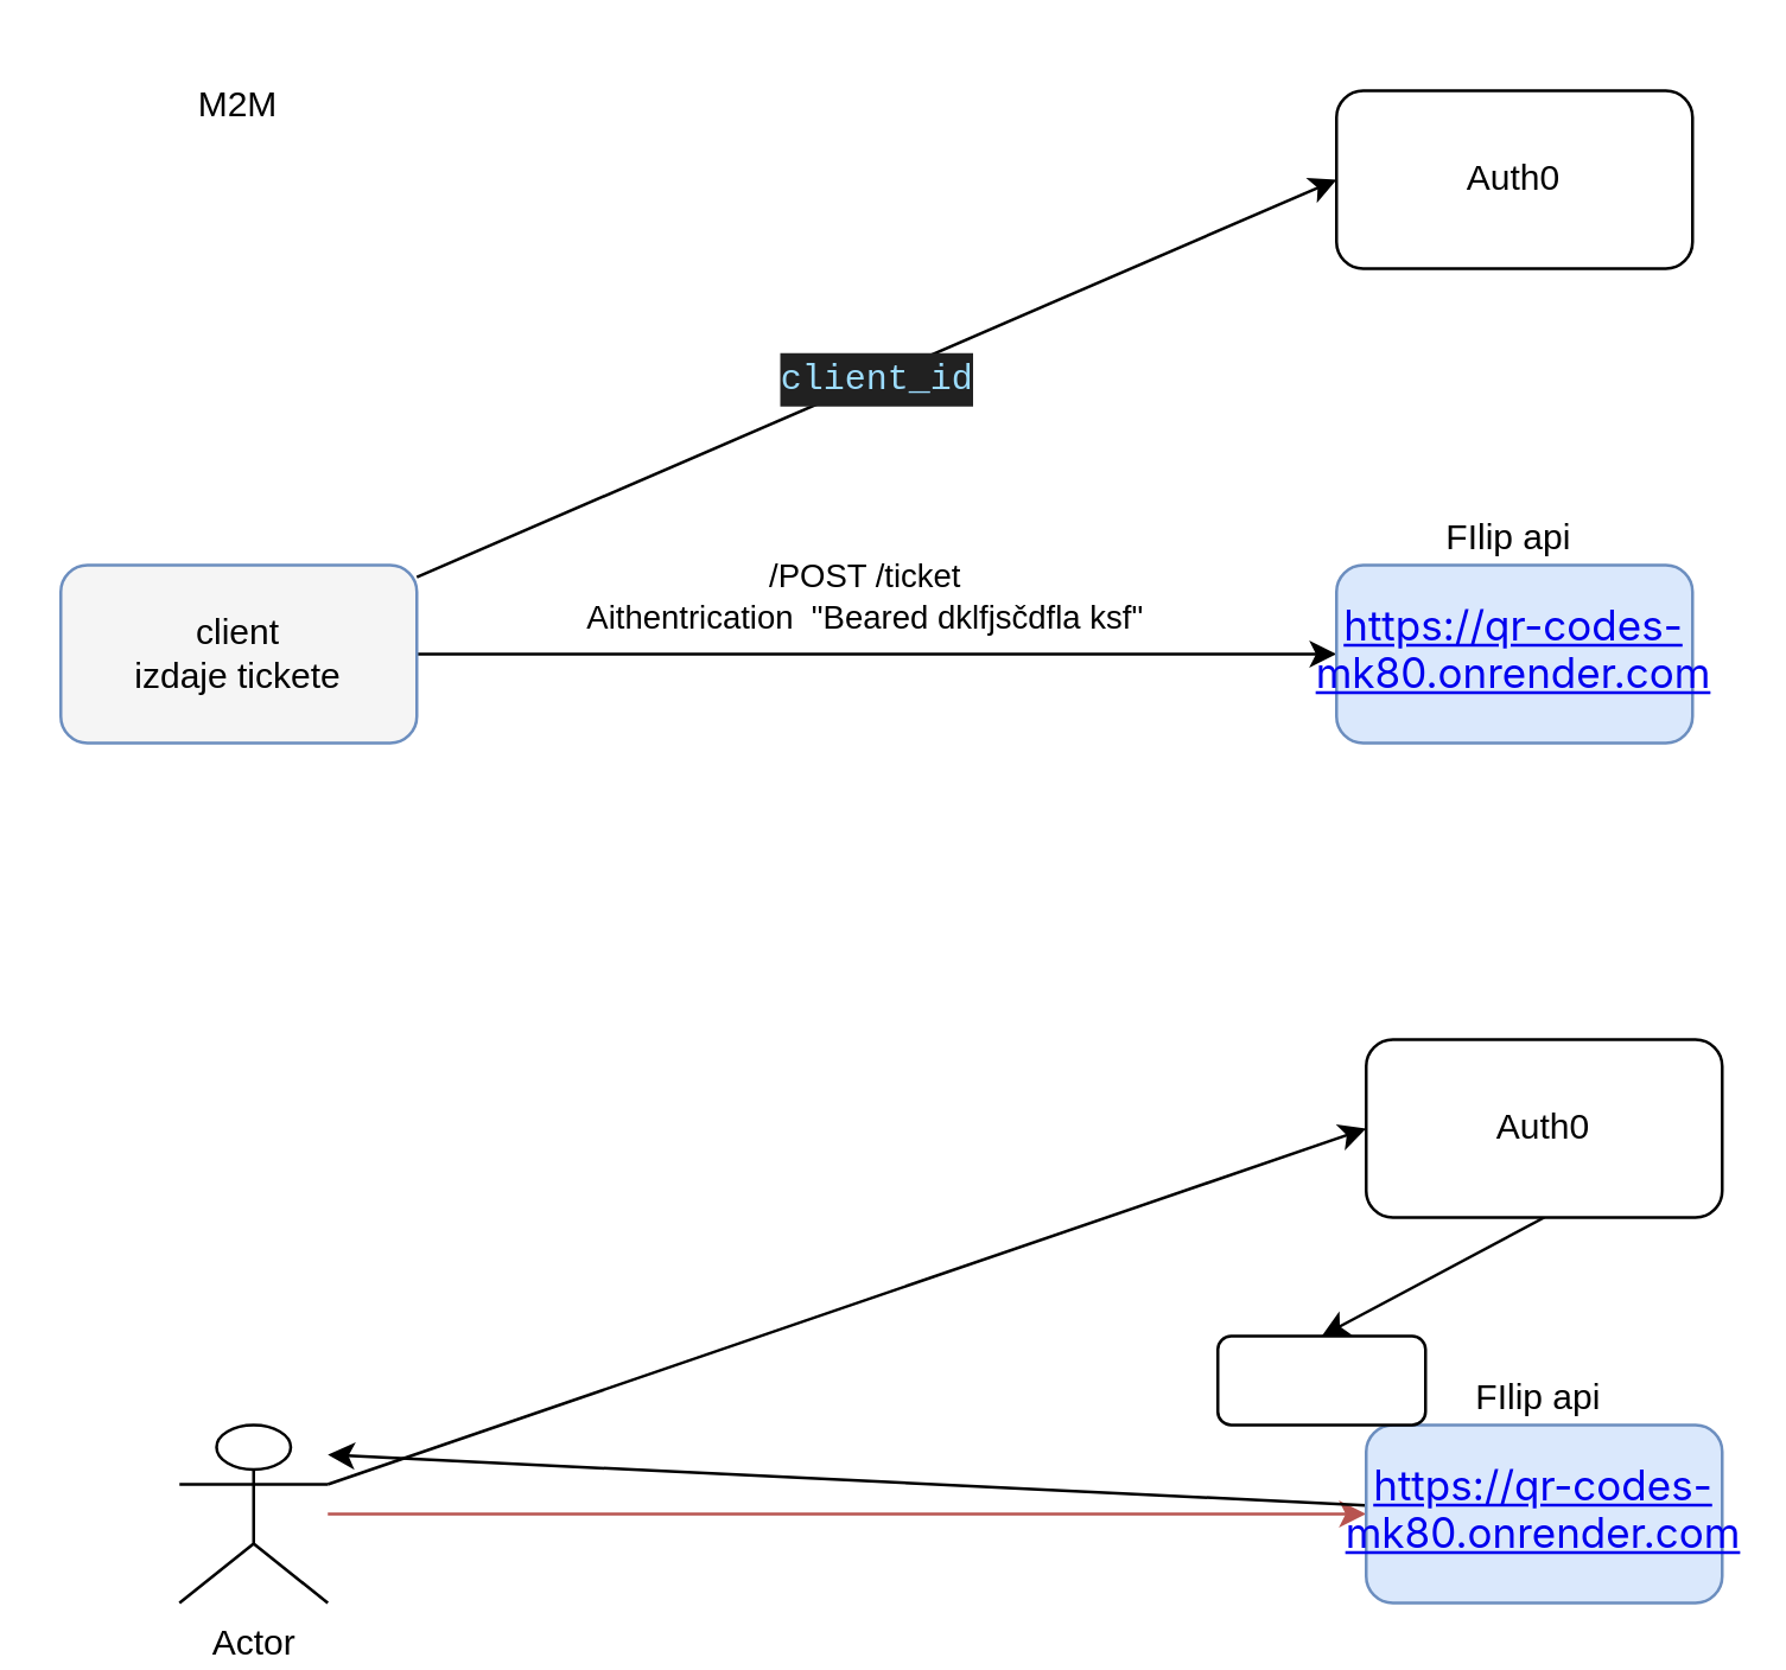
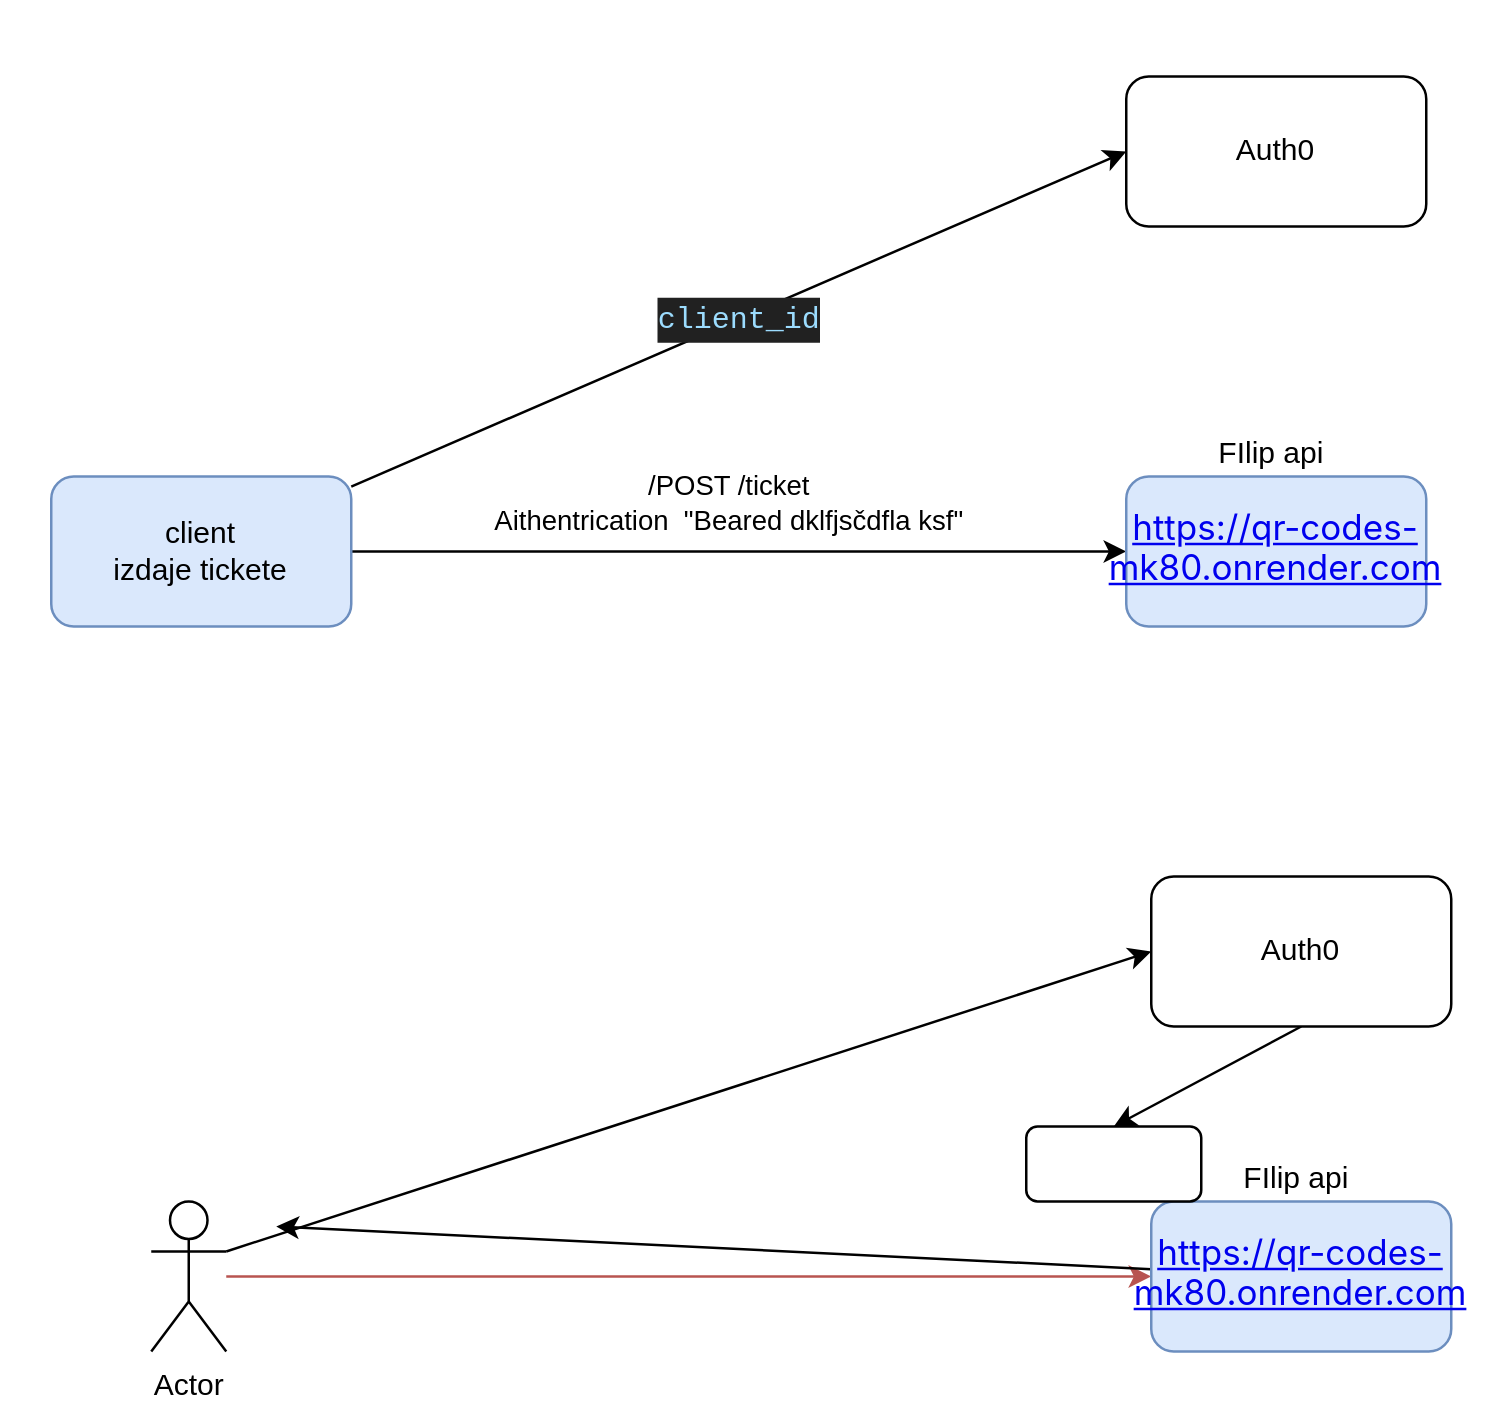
- <mxCell id="8" value="M2M" style="text;html=1;strokeColor=none;fillColor=none;align=center;verticalAlign=middle;whiteSpace=wrap;rounded=0;" vertex="1" parent="1"><mxGeometry x="50" y="20" width="60" height="30" as="geometry" /></mxCell>
- <mxCell id="5" value="client&lt;br&gt;izdaje tickete" style="rounded=1;whiteSpace=wrap;html=1;fillColor=#f5f5f5;strokeColor=#6c8ebf;" vertex="1" parent="1"><mxGeometry x="20" y="190" width="120" height="60" as="geometry" /></mxCell>
+ <mxCell id="5" value="client&lt;br&gt;izdaje tickete" style="rounded=1;whiteSpace=wrap;html=1;fillColor=#dae8fc;strokeColor=#6c8ebf;" vertex="1" parent="1"><mxGeometry x="20" y="190" width="120" height="60" as="geometry" /></mxCell>
- <mxCell id="11" value="Actor" style="shape=umlActor;verticalLabelPosition=bottom;verticalAlign=top;html=1;outlineConnect=0;" vertex="1" parent="1"><mxGeometry x="60" y="480" width="50" height="60" as="geometry" /></mxCell>
+ <mxCell id="11" value="Actor" style="shape=umlActor;verticalLabelPosition=bottom;verticalAlign=top;html=1;outlineConnect=0;" vertex="1" parent="1"><mxGeometry x="60" y="480" width="30" height="60" as="geometry" /></mxCell>
